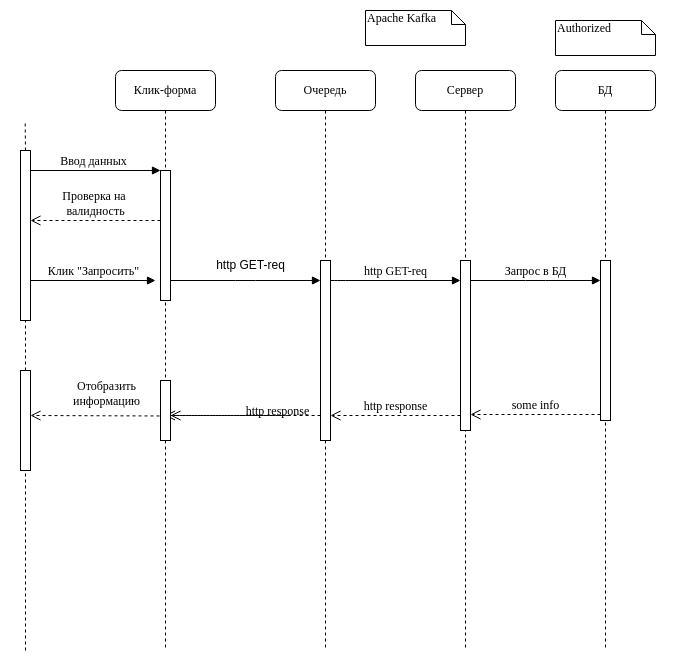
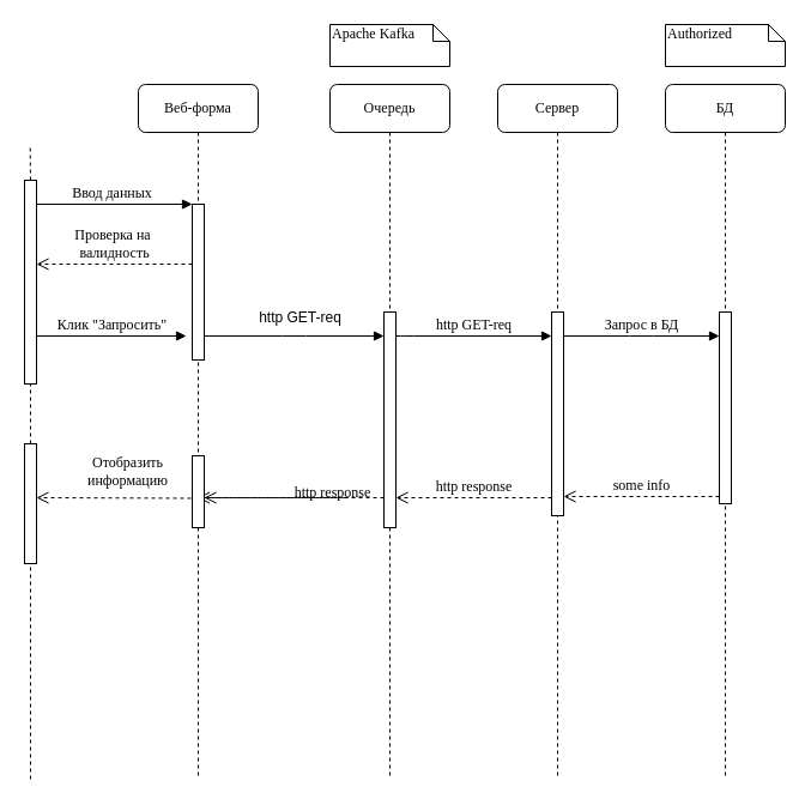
- <mxCell id="15" value="Apache Kafka" style="shape=note;whiteSpace=wrap;html=1;size=14;verticalAlign=top;align=left;spacingTop=-6;rounded=0;shadow=0;comic=0;labelBackgroundColor=none;strokeWidth=1;fontFamily=Verdana;fontSize=12" parent="1" vertex="1"><mxGeometry x="365" y="10" width="100" height="35" as="geometry" /></mxCell>
+ <mxCell id="15" value="Apache Kafka" style="shape=note;whiteSpace=wrap;html=1;size=14;verticalAlign=top;align=left;spacingTop=-6;rounded=0;shadow=0;comic=0;labelBackgroundColor=none;strokeWidth=1;fontFamily=Verdana;fontSize=12" parent="1" vertex="1"><mxGeometry x="275" y="20" width="100" height="35" as="geometry" /></mxCell>
- <mxCell id="2" value="Клик-форма" style="shape=umlLifeline;perimeter=lifelinePerimeter;whiteSpace=wrap;html=1;container=1;collapsible=0;recursiveResize=0;outlineConnect=0;rounded=1;shadow=0;comic=0;labelBackgroundColor=none;strokeWidth=1;fontFamily=Verdana;fontSize=12;align=center;" parent="1" vertex="1"><mxGeometry x="115" y="70" width="100" height="580" as="geometry" /></mxCell>
+ <mxCell id="2" value="Веб-форма" style="shape=umlLifeline;perimeter=lifelinePerimeter;whiteSpace=wrap;html=1;container=1;collapsible=0;recursiveResize=0;outlineConnect=0;rounded=1;shadow=0;comic=0;labelBackgroundColor=none;strokeWidth=1;fontFamily=Verdana;fontSize=12;align=center;" parent="1" vertex="1"><mxGeometry x="115" y="70" width="100" height="580" as="geometry" /></mxCell>
